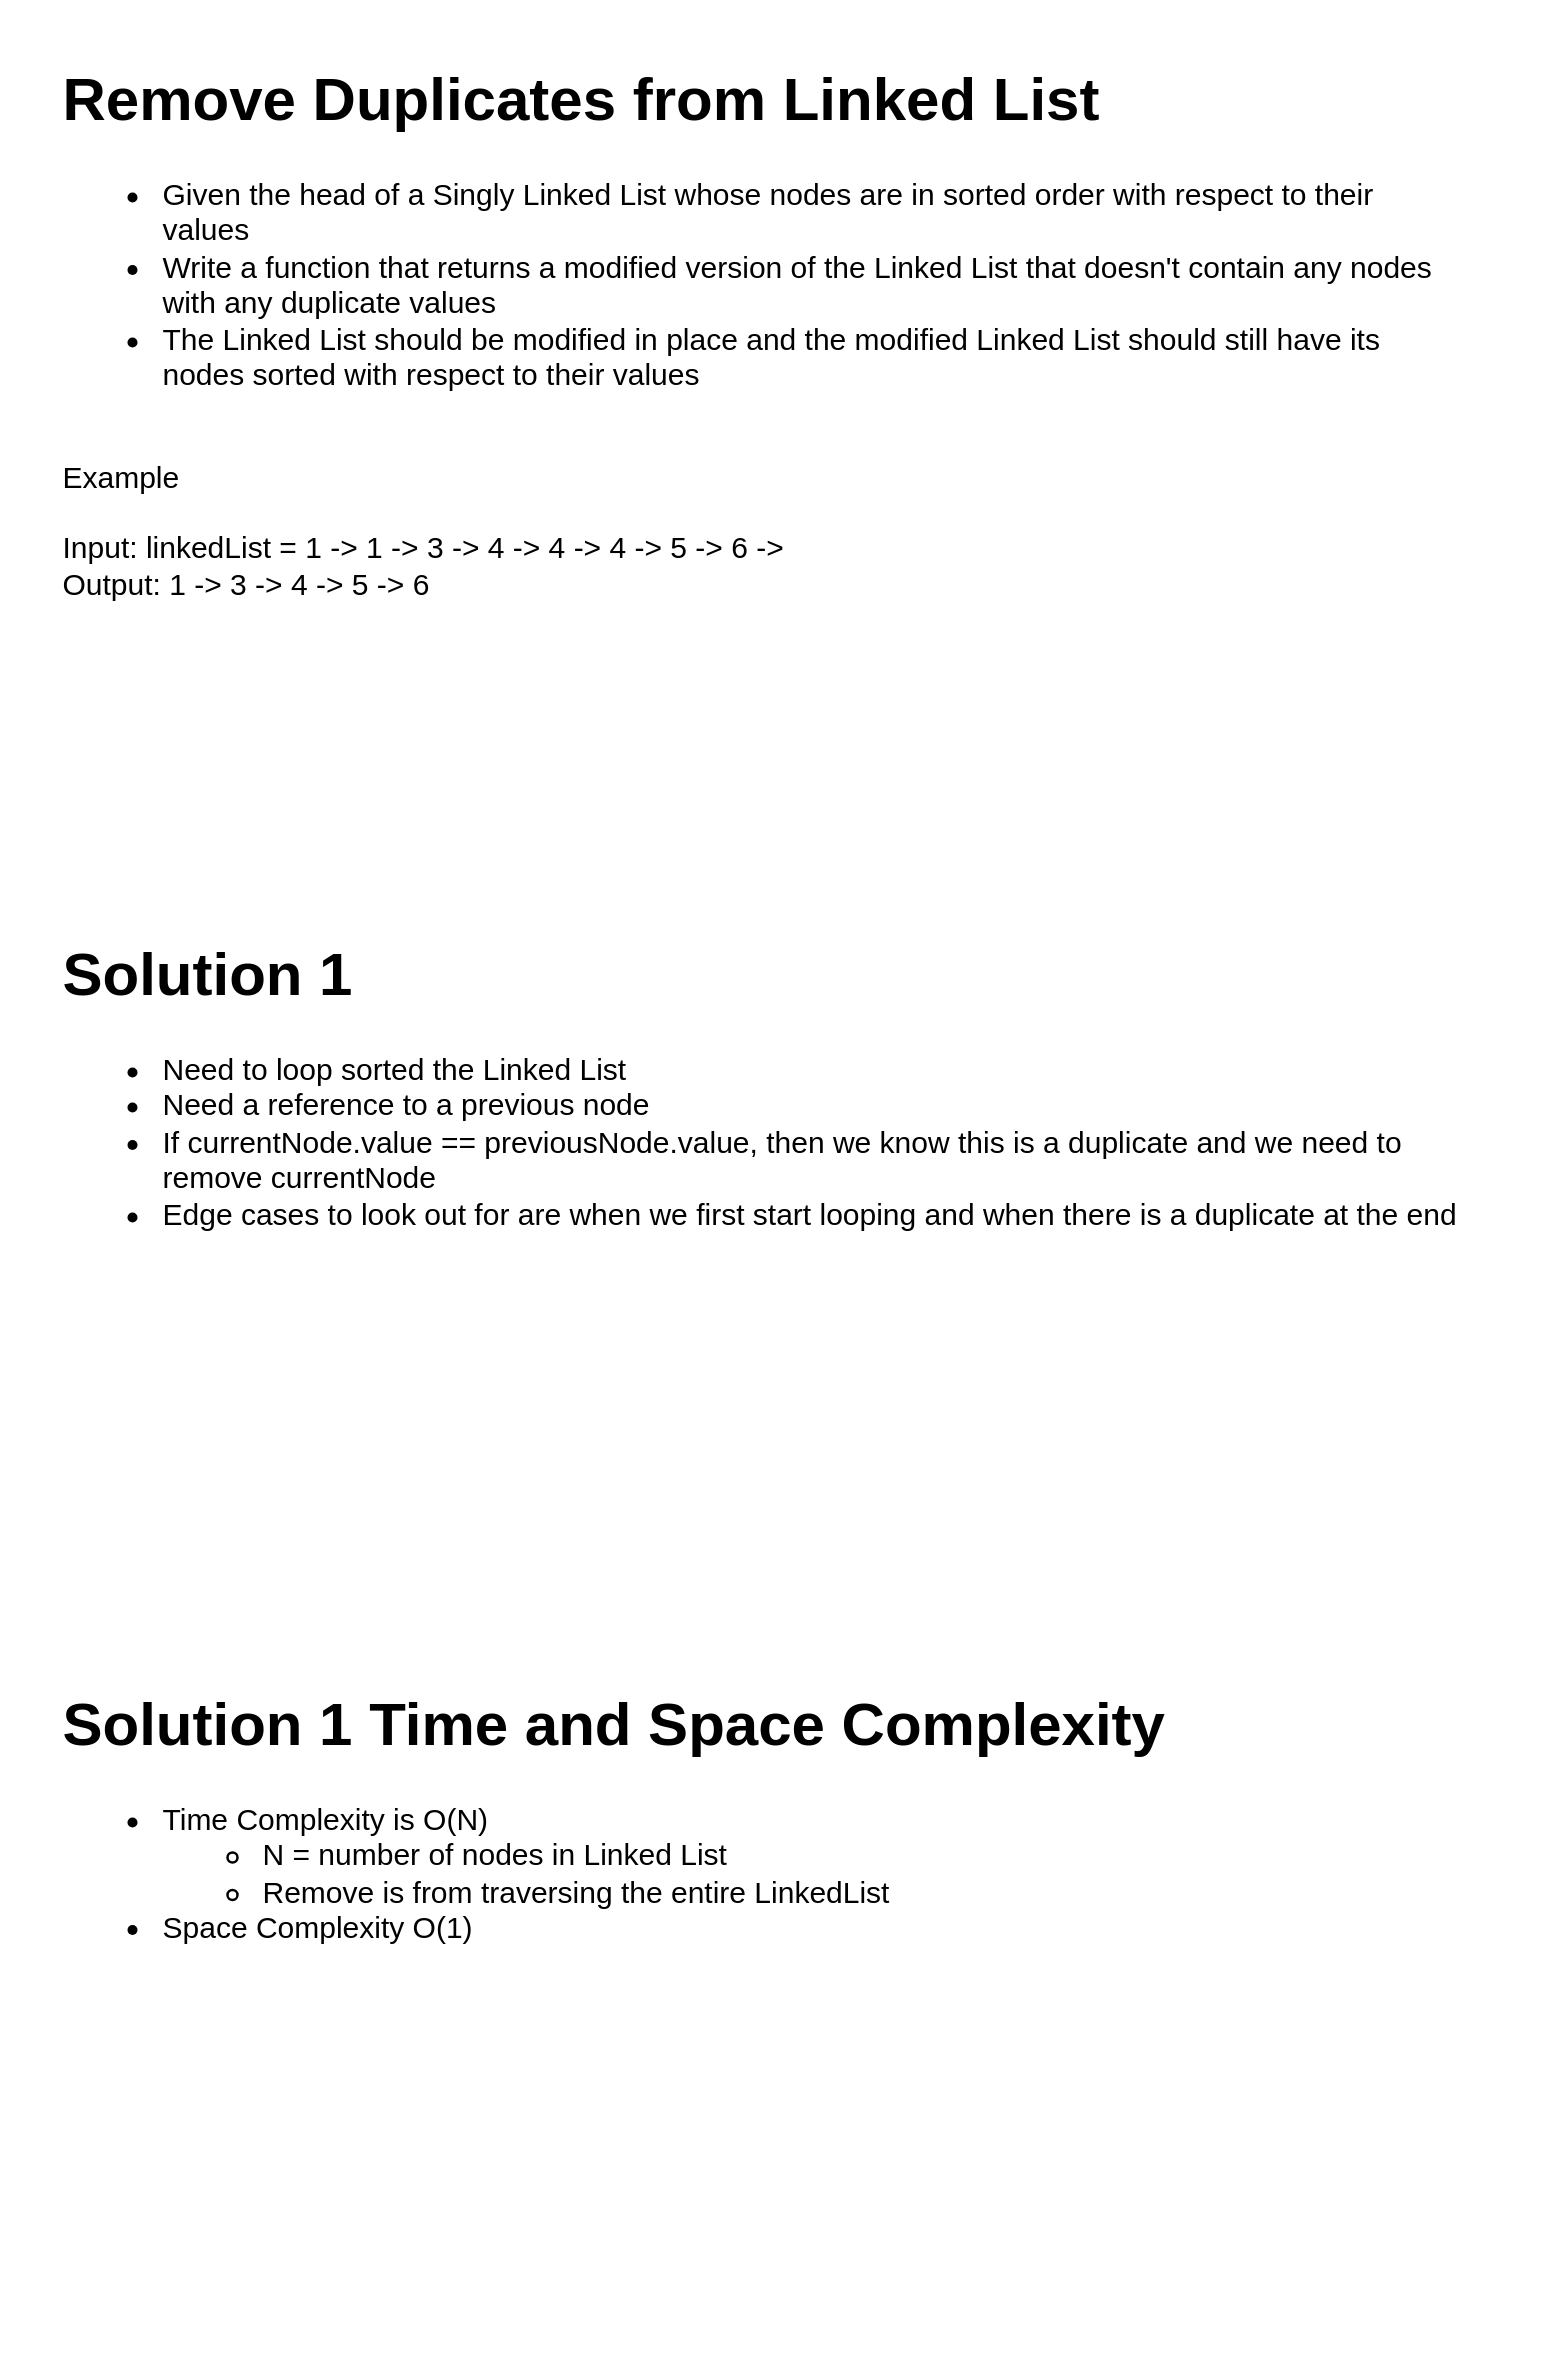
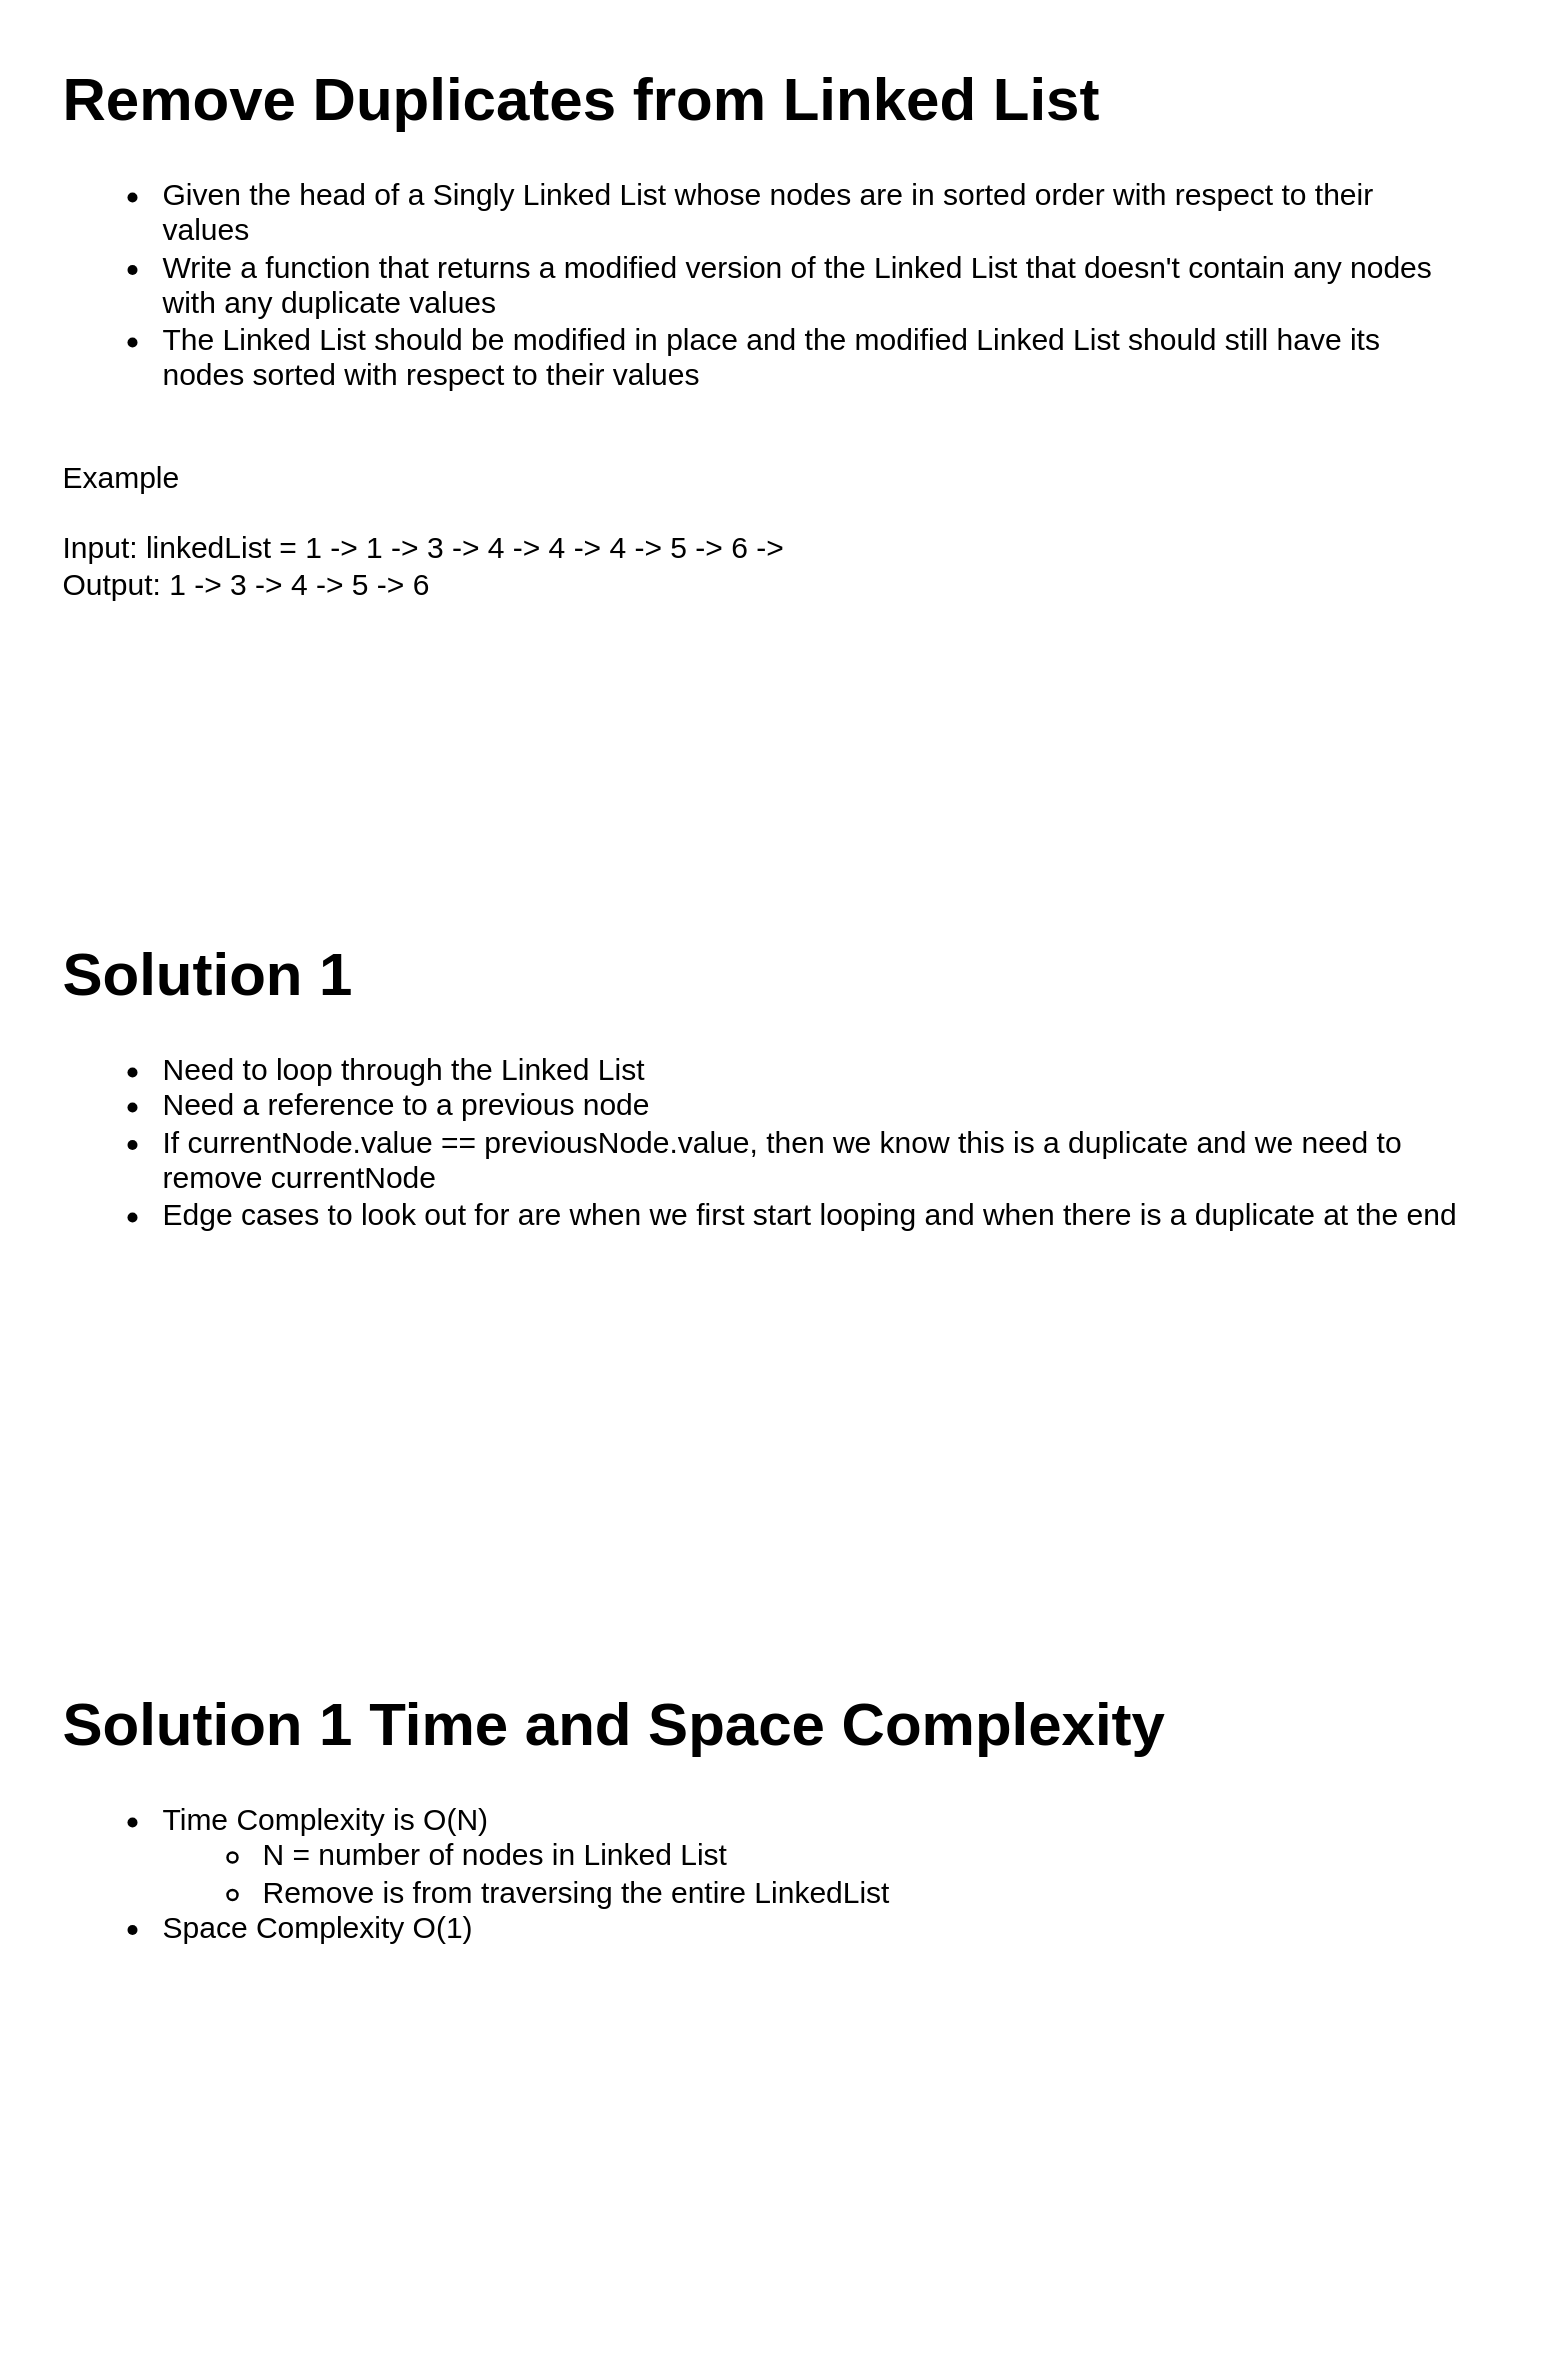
- <mxCell id="3" value="&lt;h1&gt;Solution 1&lt;/h1&gt;&lt;p&gt;&lt;/p&gt;&lt;ul&gt;&lt;li&gt;Need to loop sorted the Linked List&lt;/li&gt;&lt;li&gt;Need a reference to a previous node&lt;/li&gt;&lt;li&gt;If currentNode.value == previousNode.value, then we know this is a duplicate and we need to remove currentNode&lt;/li&gt;&lt;li&gt;Edge cases to look out for are when we first start looping and when there is a duplicate at the end&lt;/li&gt;&lt;/ul&gt;&lt;p&gt;&lt;/p&gt;" style="text;html=1;strokeColor=none;fillColor=none;spacing=5;spacingTop=-20;whiteSpace=wrap;overflow=hidden;rounded=0;" vertex="1" parent="1"><mxGeometry x="20" y="370" width="580" height="260" as="geometry" /></mxCell>
+ <mxCell id="3" value="&lt;h1&gt;Solution 1&lt;/h1&gt;&lt;p&gt;&lt;/p&gt;&lt;ul&gt;&lt;li&gt;Need to loop through the Linked List&lt;/li&gt;&lt;li&gt;Need a reference to a previous node&lt;/li&gt;&lt;li&gt;If currentNode.value == previousNode.value, then we know this is a duplicate and we need to remove currentNode&lt;/li&gt;&lt;li&gt;Edge cases to look out for are when we first start looping and when there is a duplicate at the end&lt;/li&gt;&lt;/ul&gt;&lt;p&gt;&lt;/p&gt;" style="text;html=1;strokeColor=none;fillColor=none;spacing=5;spacingTop=-20;whiteSpace=wrap;overflow=hidden;rounded=0;" vertex="1" parent="1"><mxGeometry x="20" y="370" width="580" height="260" as="geometry" /></mxCell>
